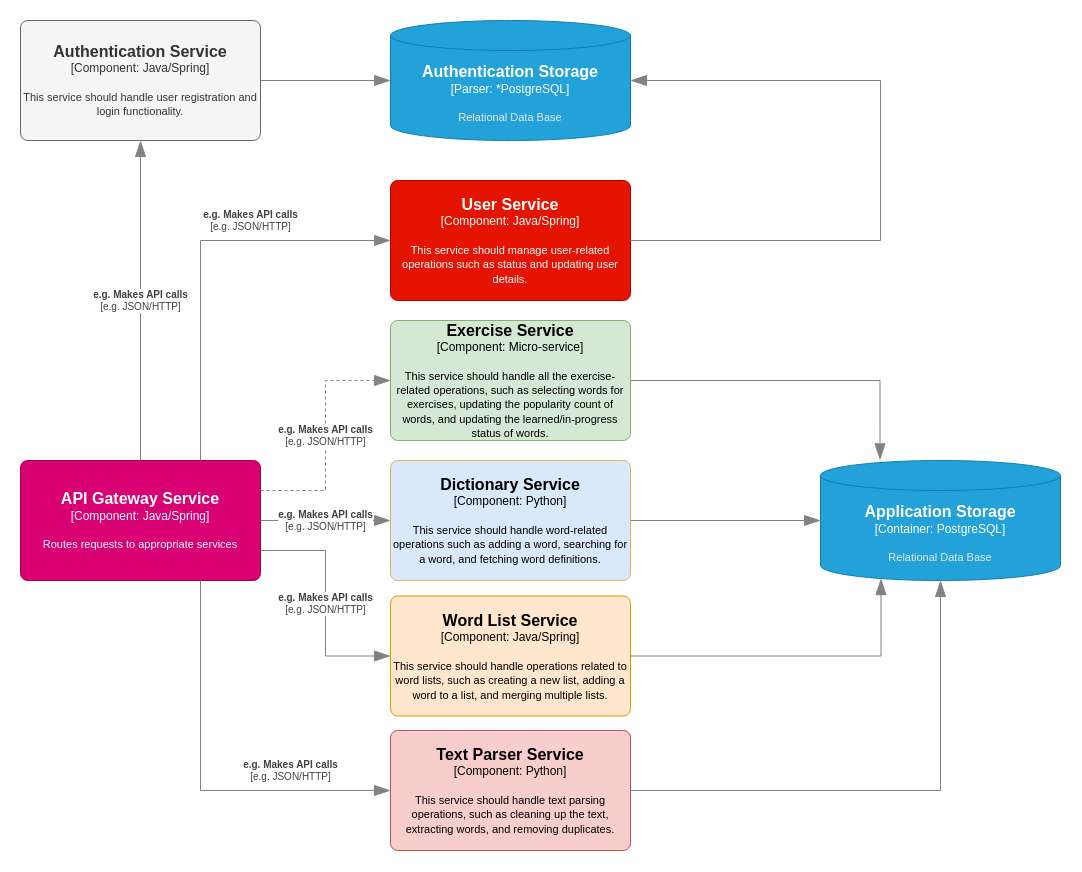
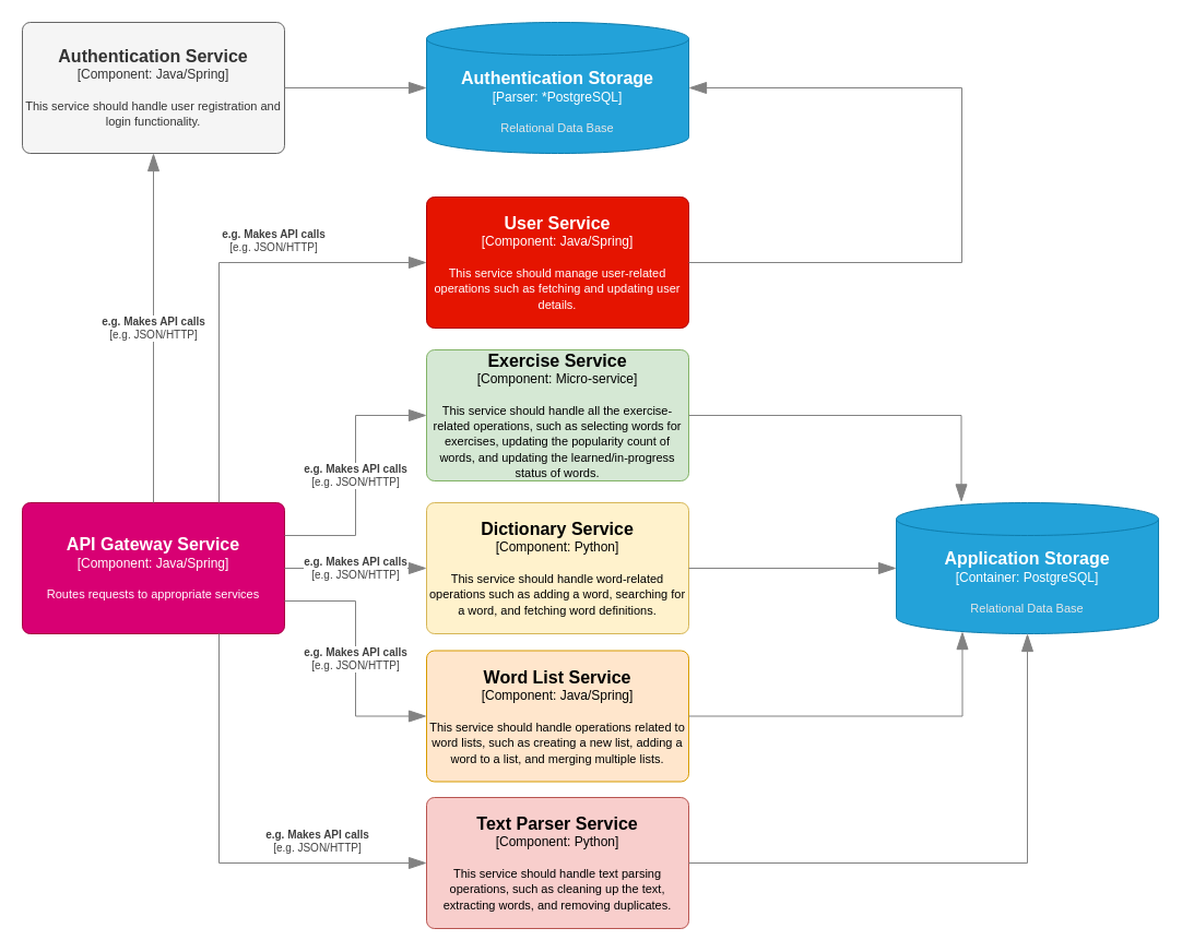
- <mxCell id="2" value="&lt;font style=&quot;font-size: 16px&quot;&gt;&lt;b&gt;User Service&lt;/b&gt;&lt;/font&gt;&lt;div&gt;[Component: Java/Spring]&lt;/div&gt;&lt;br&gt;&lt;div&gt;&lt;font style=&quot;font-size: 11px&quot;&gt;This service should manage user-related operations such as status and updating user details.&lt;/font&gt;&lt;/div&gt;" style="rounded=1;whiteSpace=wrap;html=1;labelBackgroundColor=none;fillColor=#e51400;align=center;arcSize=6;strokeColor=#B20000;metaEdit=1;resizable=0;points=[[0.25,0,0],[0.5,0,0],[0.75,0,0],[1,0.25,0],[1,0.5,0],[1,0.75,0],[0.75,1,0],[0.5,1,0],[0.25,1,0],[0,0.75,0],[0,0.5,0],[0,0.25,0]];fontColor=#ffffff;" parent="1" vertex="1"><mxGeometry x="390" y="180" width="240" height="120" as="geometry" /></mxCell>
+ <mxCell id="2" value="&lt;font style=&quot;font-size: 16px&quot;&gt;&lt;b&gt;User Service&lt;/b&gt;&lt;/font&gt;&lt;div&gt;[Component: Java/Spring]&lt;/div&gt;&lt;br&gt;&lt;div&gt;&lt;font style=&quot;font-size: 11px&quot;&gt;This service should manage user-related operations such as fetching and updating user details.&lt;/font&gt;&lt;/div&gt;" style="rounded=1;whiteSpace=wrap;html=1;labelBackgroundColor=none;fillColor=#e51400;align=center;arcSize=6;strokeColor=#B20000;metaEdit=1;resizable=0;points=[[0.25,0,0],[0.5,0,0],[0.75,0,0],[1,0.25,0],[1,0.5,0],[1,0.75,0],[0.75,1,0],[0.5,1,0],[0.25,1,0],[0,0.75,0],[0,0.5,0],[0,0.25,0]];fontColor=#ffffff;" parent="1" vertex="1"><mxGeometry x="390" y="180" width="240" height="120" as="geometry" /></mxCell>
- <mxCell id="19" value="&lt;div style=&quot;text-align: left&quot;&gt;&lt;div style=&quot;text-align: center&quot;&gt;&lt;b&gt;e.g. Makes API calls&lt;/b&gt;&lt;/div&gt;&lt;div style=&quot;text-align: center&quot;&gt;[e.g. JSON/HTTP]&lt;/div&gt;&lt;/div&gt;" style="endArrow=blockThin;html=1;fontSize=10;fontColor=#404040;strokeWidth=1;endFill=1;strokeColor=#828282;elbow=vertical;metaEdit=1;endSize=14;startSize=14;jumpStyle=arc;jumpSize=16;rounded=0;edgeStyle=orthogonalEdgeStyle;entryX=0;entryY=0.5;entryDx=0;entryDy=0;entryPerimeter=0;exitX=1;exitY=0.25;exitDx=0;exitDy=0;exitPerimeter=0;dashed=1;" edge="1" parent="1" source="16" target="3"><mxGeometry width="240" relative="1" as="geometry"><mxPoint x="250" y="370" as="sourcePoint" /><mxPoint x="490" y="370" as="targetPoint" /></mxGeometry></mxCell>
+ <mxCell id="19" value="&lt;div style=&quot;text-align: left&quot;&gt;&lt;div style=&quot;text-align: center&quot;&gt;&lt;b&gt;e.g. Makes API calls&lt;/b&gt;&lt;/div&gt;&lt;div style=&quot;text-align: center&quot;&gt;[e.g. JSON/HTTP]&lt;/div&gt;&lt;/div&gt;" style="endArrow=blockThin;html=1;fontSize=10;fontColor=#404040;strokeWidth=1;endFill=1;strokeColor=#828282;elbow=vertical;metaEdit=1;endSize=14;startSize=14;jumpStyle=arc;jumpSize=16;rounded=0;edgeStyle=orthogonalEdgeStyle;entryX=0;entryY=0.5;entryDx=0;entryDy=0;entryPerimeter=0;exitX=1;exitY=0.25;exitDx=0;exitDy=0;exitPerimeter=0;" edge="1" parent="1" source="16" target="3"><mxGeometry width="240" relative="1" as="geometry"><mxPoint x="250" y="370" as="sourcePoint" /><mxPoint x="490" y="370" as="targetPoint" /></mxGeometry></mxCell>
- <mxCell id="4" value="&lt;font style=&quot;font-size: 16px&quot;&gt;&lt;b&gt;Dictionary Service&lt;/b&gt;&lt;/font&gt;&lt;div&gt;[Component: Python]&lt;/div&gt;&lt;br&gt;&lt;div&gt;&lt;font style=&quot;font-size: 11px&quot;&gt;This service should handle word-related operations such as adding a word, searching for a word, and fetching word definitions.&lt;/font&gt;&lt;/div&gt;" style="rounded=1;whiteSpace=wrap;html=1;labelBackgroundColor=none;fillColor=#dae8fc;align=center;arcSize=6;strokeColor=#d6b656;metaEdit=1;resizable=0;points=[[0.25,0,0],[0.5,0,0],[0.75,0,0],[1,0.25,0],[1,0.5,0],[1,0.75,0],[0.75,1,0],[0.5,1,0],[0.25,1,0],[0,0.75,0],[0,0.5,0],[0,0.25,0]];" parent="1" vertex="1"><mxGeometry x="390" y="460" width="240" height="120" as="geometry" /></mxCell>
+ <mxCell id="4" value="&lt;font style=&quot;font-size: 16px&quot;&gt;&lt;b&gt;Dictionary Service&lt;/b&gt;&lt;/font&gt;&lt;div&gt;[Component: Python]&lt;/div&gt;&lt;br&gt;&lt;div&gt;&lt;font style=&quot;font-size: 11px&quot;&gt;This service should handle word-related operations such as adding a word, searching for a word, and fetching word definitions.&lt;/font&gt;&lt;/div&gt;" style="rounded=1;whiteSpace=wrap;html=1;labelBackgroundColor=none;fillColor=#fff2cc;align=center;arcSize=6;strokeColor=#d6b656;metaEdit=1;resizable=0;points=[[0.25,0,0],[0.5,0,0],[0.75,0,0],[1,0.25,0],[1,0.5,0],[1,0.75,0],[0.75,1,0],[0.5,1,0],[0.25,1,0],[0,0.75,0],[0,0.5,0],[0,0.25,0]];" parent="1" vertex="1"><mxGeometry x="390" y="460" width="240" height="120" as="geometry" /></mxCell>
